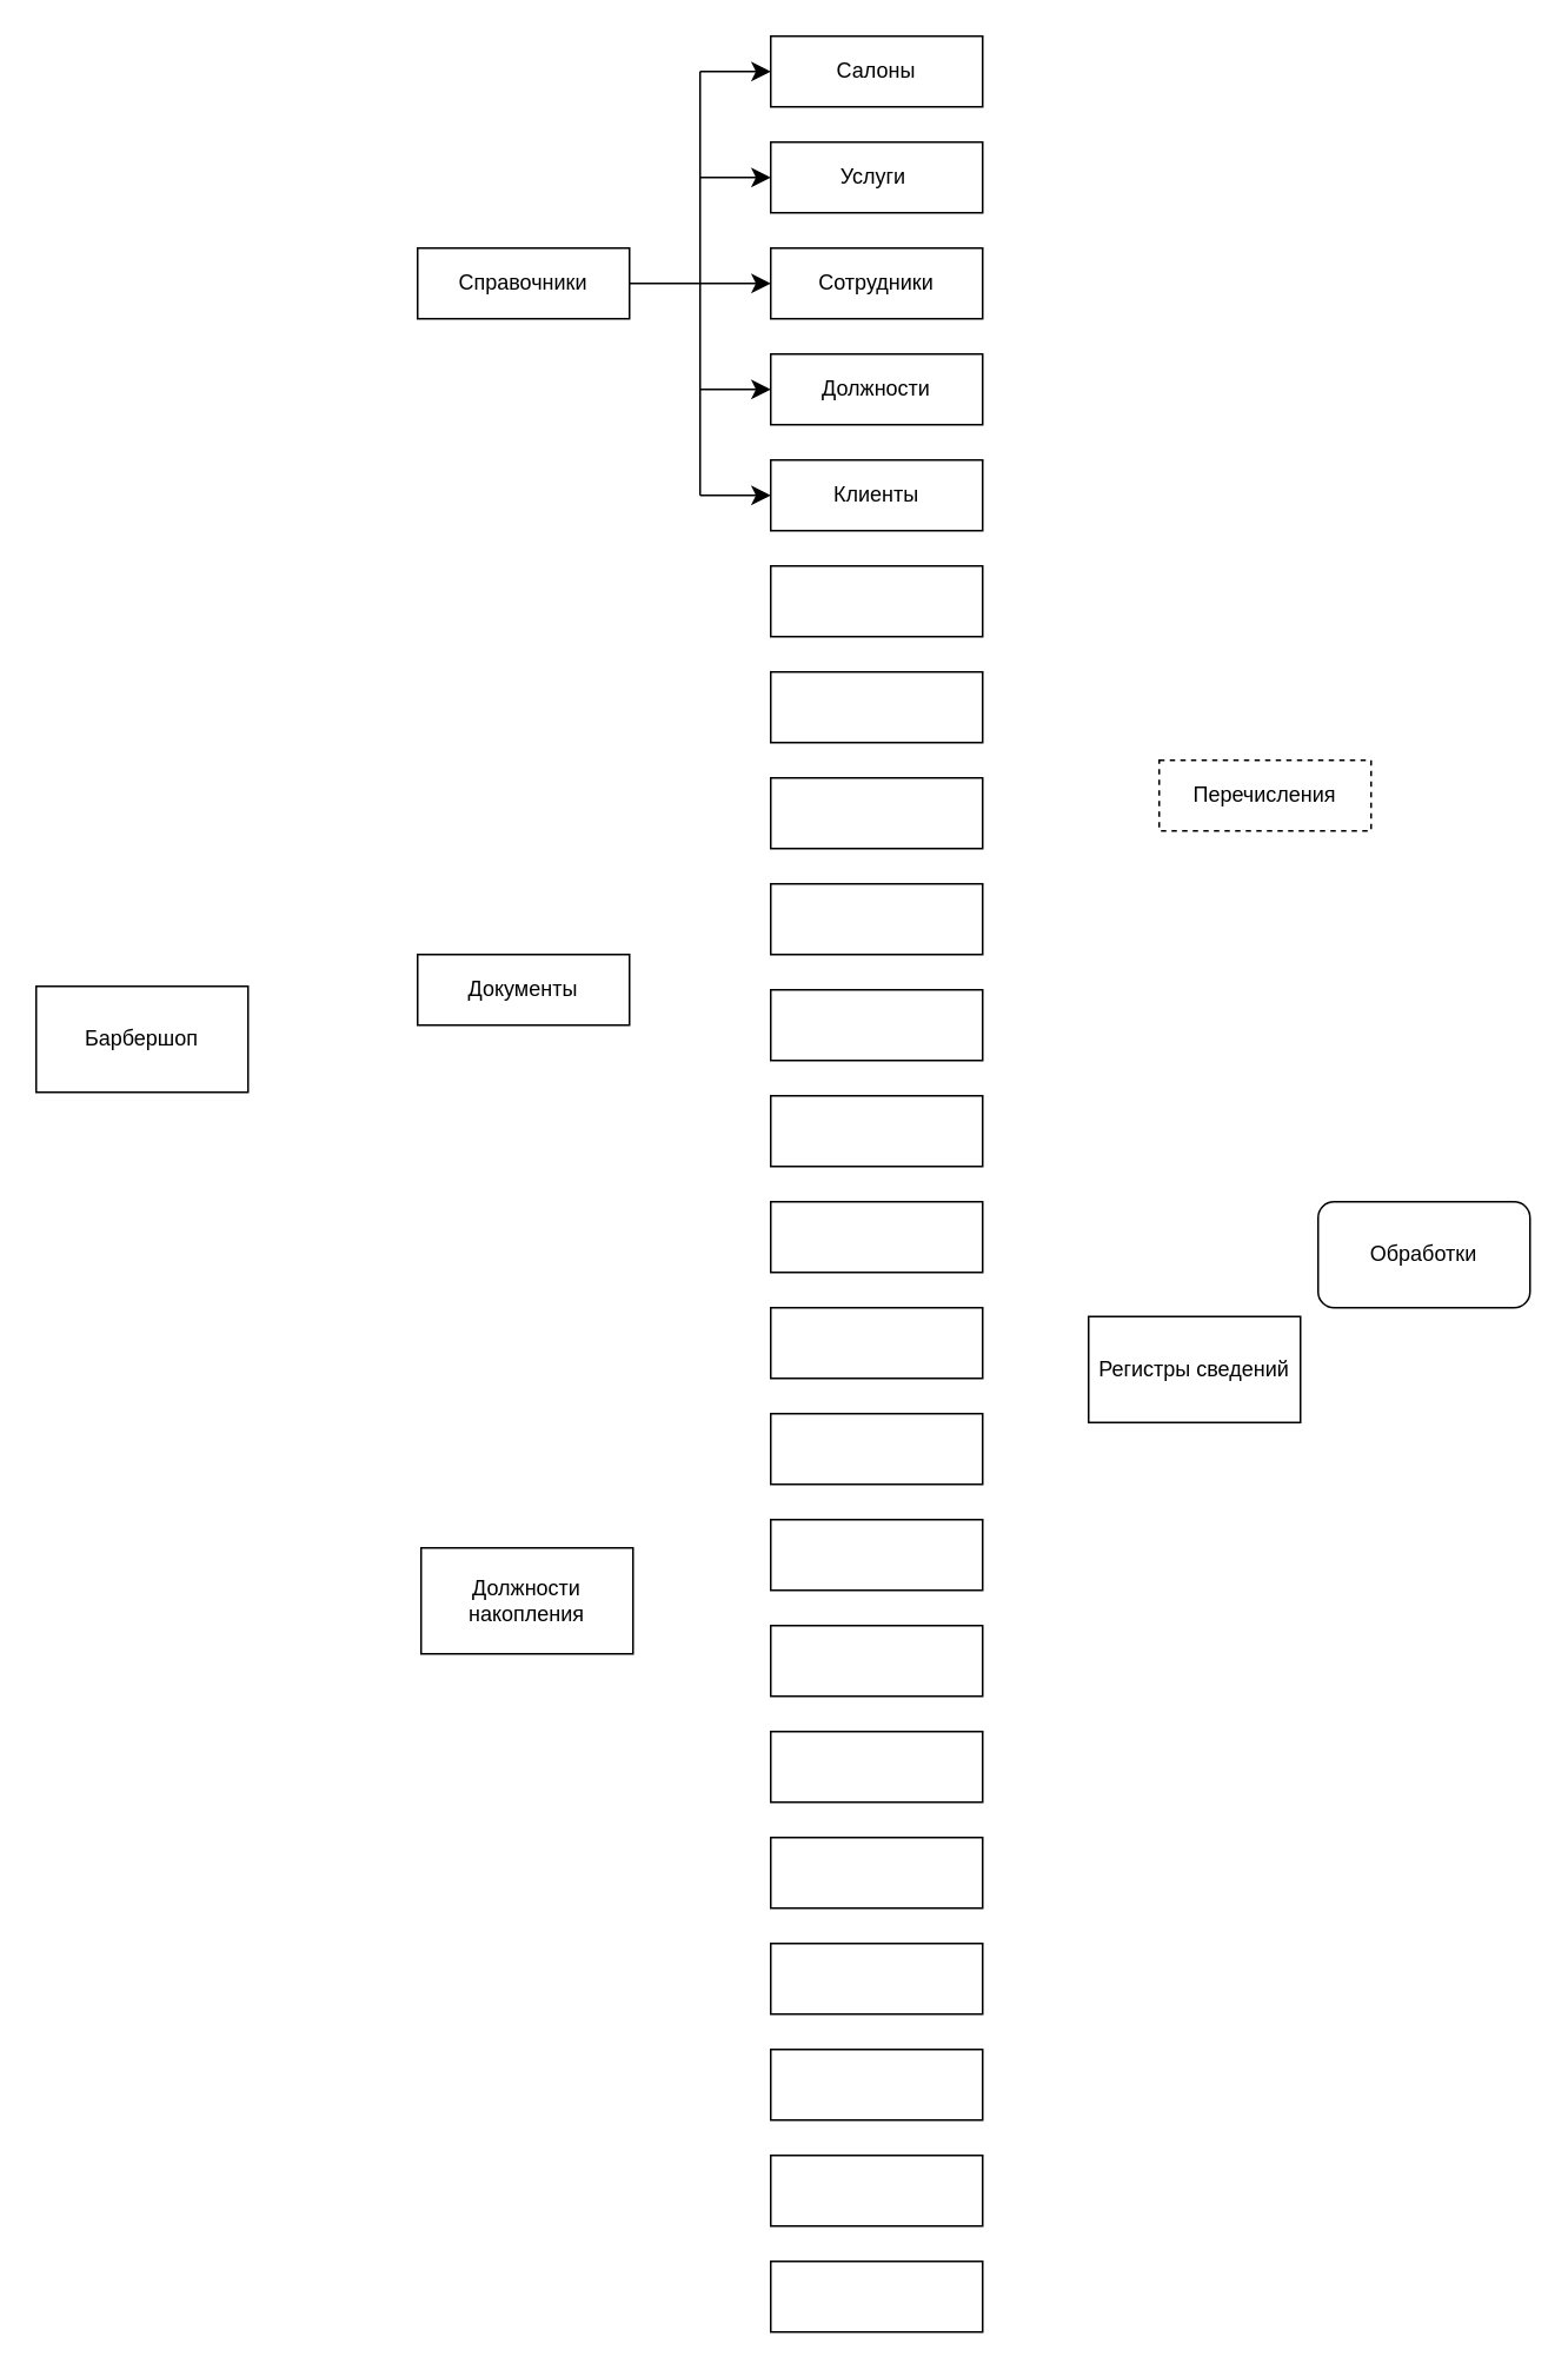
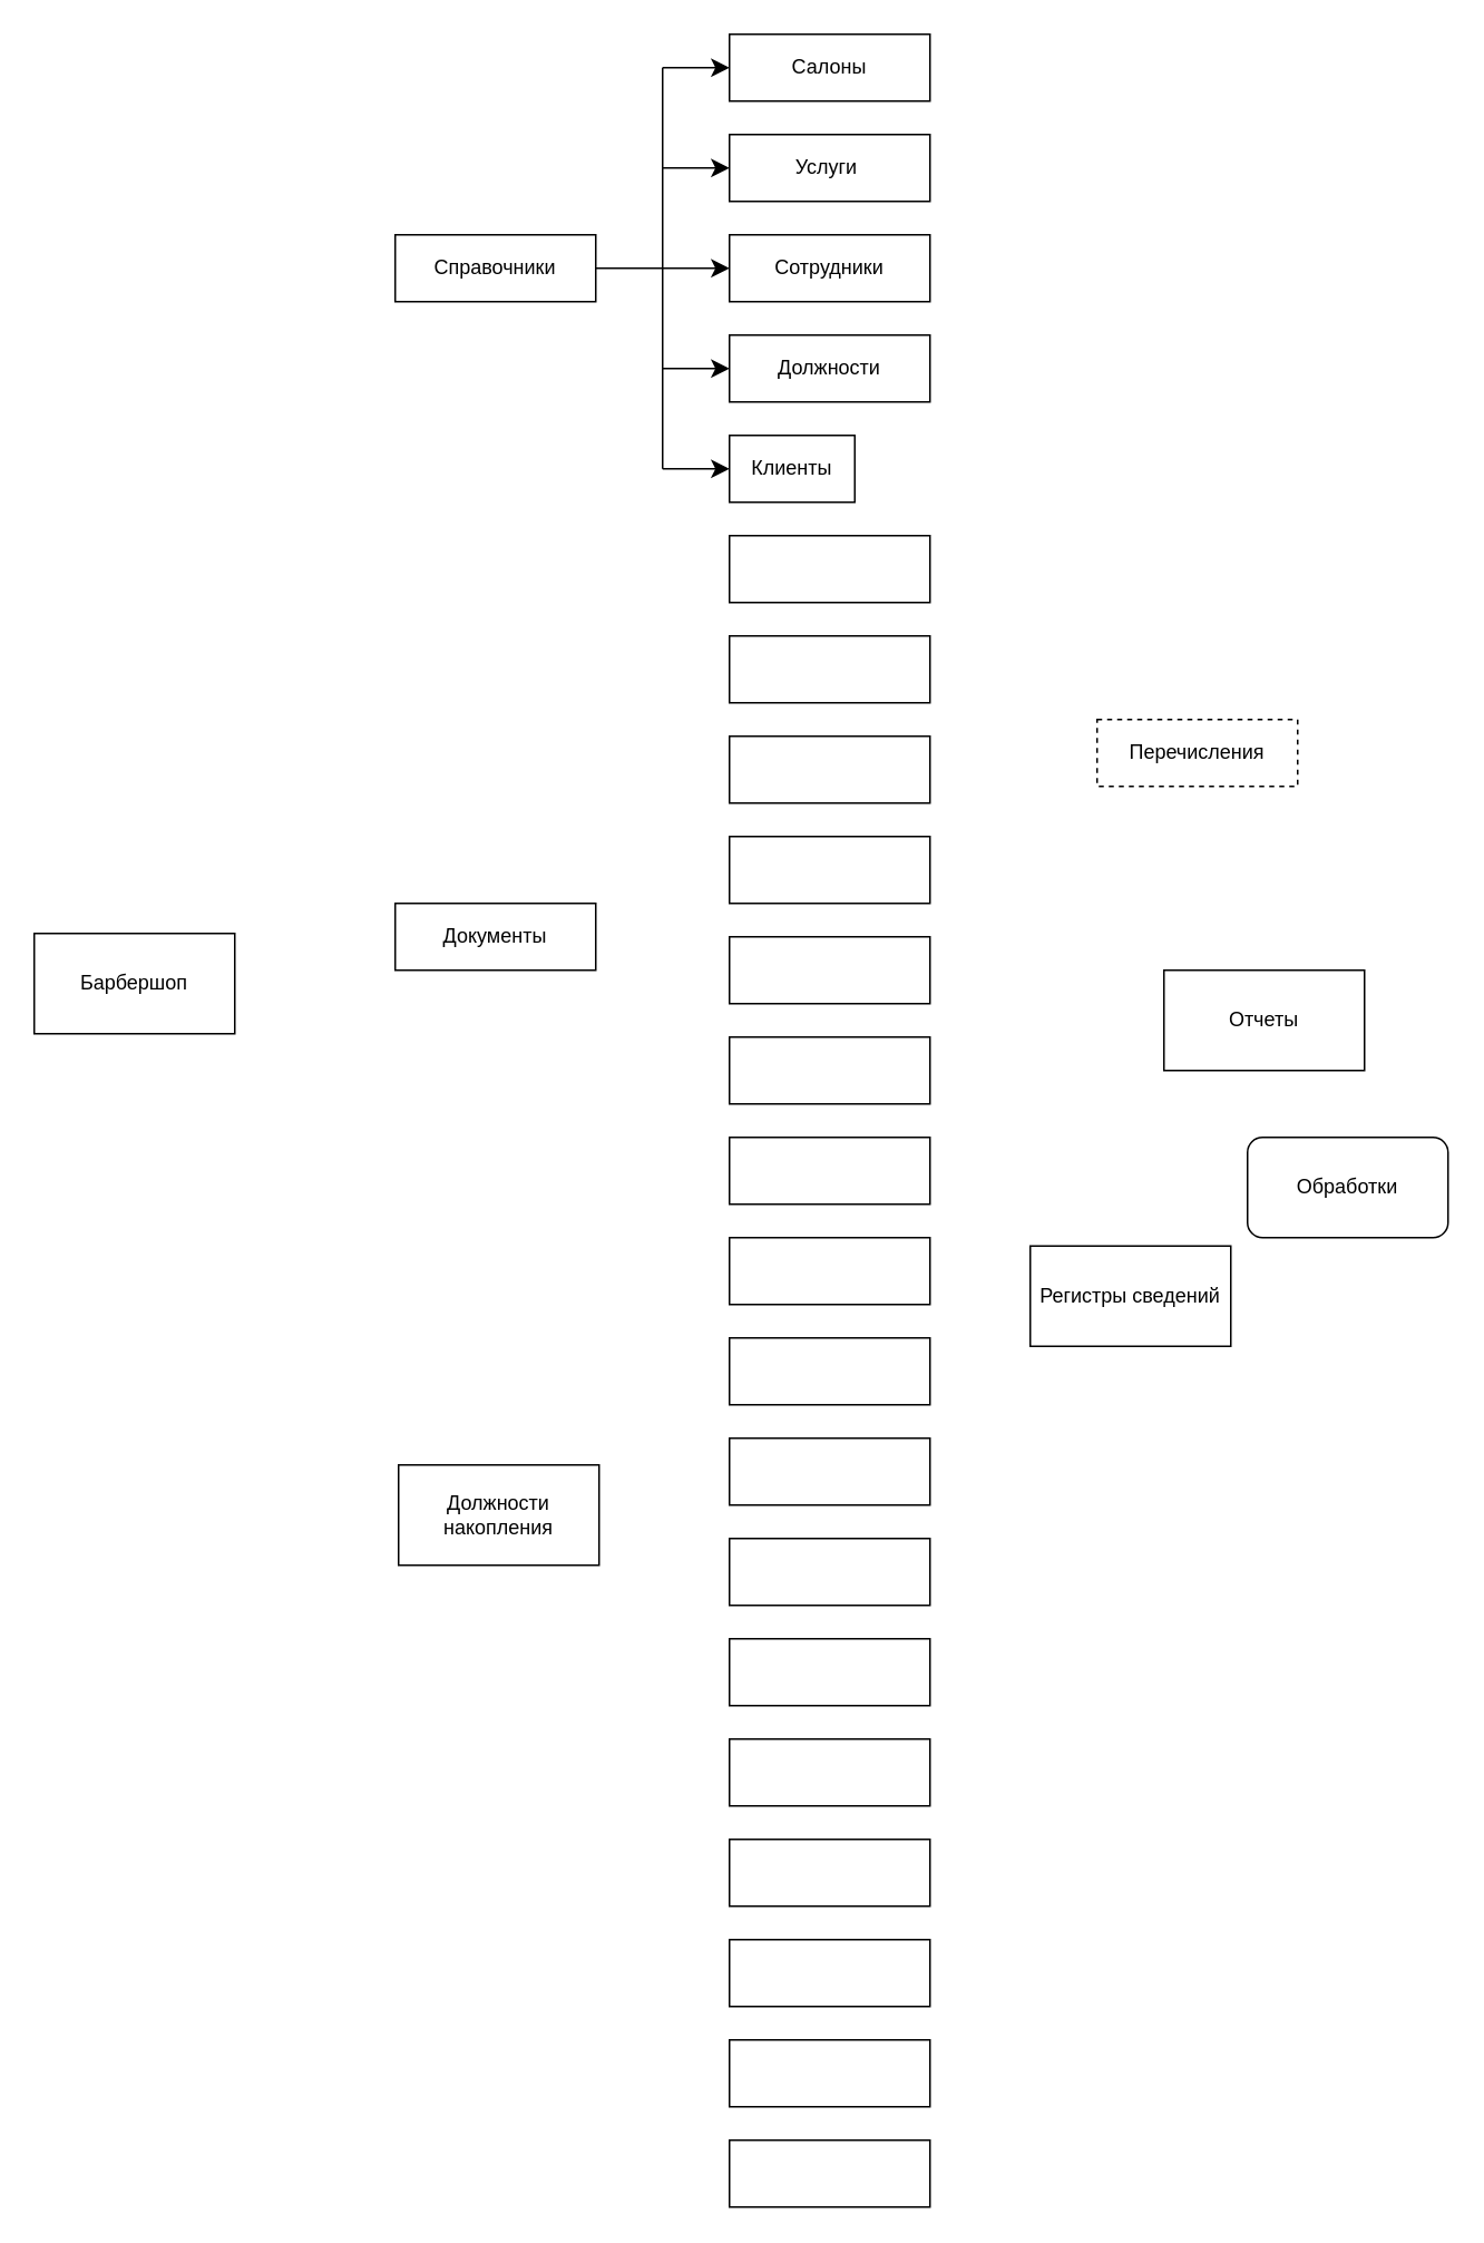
- <mxCell id="10" value="Клиенты" style="rounded=0;whiteSpace=wrap;html=1;" vertex="1" parent="1"><mxGeometry x="436" y="260" width="120" height="40" as="geometry" /></mxCell>
+ <mxCell id="10" value="Клиенты" style="rounded=0;whiteSpace=wrap;html=1;" vertex="1" parent="1"><mxGeometry x="436" y="260" width="75" height="40" as="geometry" /></mxCell>
+ <mxCell id="6" value="Отчеты" style="rounded=0;whiteSpace=wrap;html=1;" vertex="1" parent="1"><mxGeometry x="696" y="580" width="120" height="60" as="geometry" /></mxCell>
